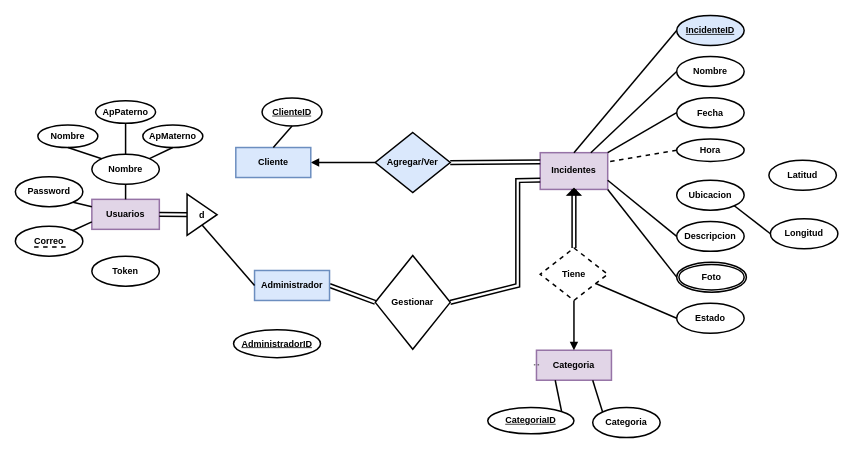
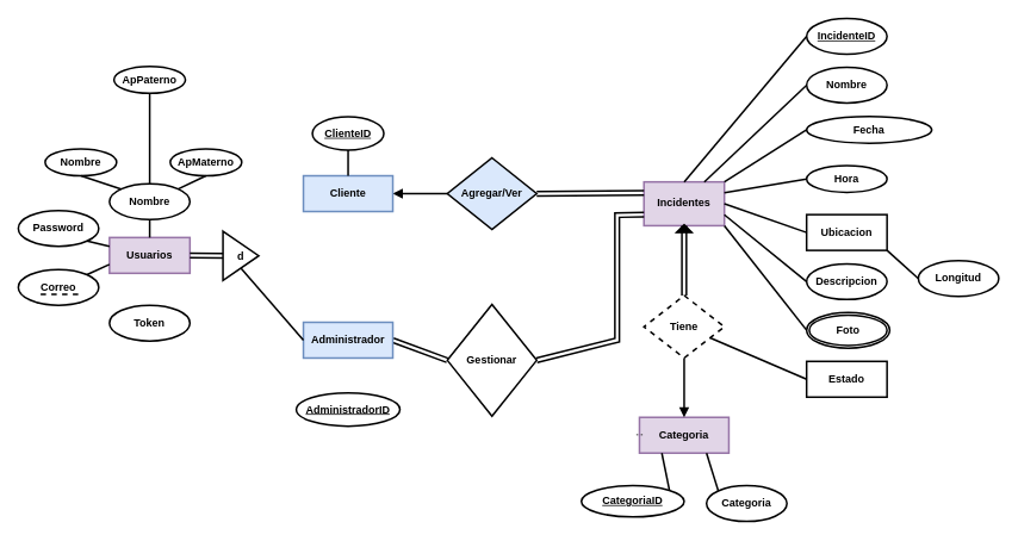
- <mxCell id="55" value="&lt;b style=&quot;font-size: 12.0px;&quot;&gt;&lt;u&gt;IncidenteID&lt;/u&gt;&lt;/b&gt;" style="ellipse;whiteSpace=wrap;html=1;strokeWidth=2;fillColor=#dae8fc;" vertex="1" parent="1"><mxGeometry x="902" y="20" width="90" height="40" as="geometry" /></mxCell>
+ <mxCell id="55" value="&lt;b style=&quot;font-size: 12.0px;&quot;&gt;&lt;u&gt;IncidenteID&lt;/u&gt;&lt;/b&gt;" style="ellipse;whiteSpace=wrap;html=1;strokeWidth=2;" vertex="1" parent="1"><mxGeometry x="902" y="20" width="90" height="40" as="geometry" /></mxCell>
- <mxCell id="48" value="&lt;b&gt;ApPaterno&lt;/b&gt;" style="ellipse;whiteSpace=wrap;html=1;strokeWidth=2;" vertex="1" parent="1"><mxGeometry x="127" y="133.63" width="80" height="30" as="geometry" /></mxCell>
+ <mxCell id="48" value="&lt;b&gt;ApPaterno&lt;/b&gt;" style="ellipse;whiteSpace=wrap;html=1;strokeWidth=2;" vertex="1" parent="1"><mxGeometry x="127" y="73.63" width="80" height="30" as="geometry" /></mxCell>
- <mxCell id="11" value="&lt;b&gt;Fecha&lt;/b&gt;" style="ellipse;whiteSpace=wrap;html=1;strokeWidth=2;" vertex="1" parent="1"><mxGeometry x="902" y="129.5" width="90" height="40" as="geometry" /></mxCell>
+ <mxCell id="11" value="&lt;b&gt;Fecha&lt;/b&gt;" style="ellipse;whiteSpace=wrap;html=1;strokeWidth=2;" vertex="1" parent="1"><mxGeometry x="902" y="129.5" width="140" height="30" as="geometry" /></mxCell>
- <mxCell id="16" value="" style="endArrow=none;html=1;rounded=0;exitX=0;exitY=0.5;exitDx=0;exitDy=0;strokeWidth=2;entryX=1;entryY=0.25;entryDx=0;entryDy=0;dashed=1;" edge="1" parent="1" source="12" target="4"><mxGeometry width="50" height="50" relative="1" as="geometry"><mxPoint x="910" y="94.87" as="sourcePoint" /><mxPoint x="780" y="214.87" as="targetPoint" /></mxGeometry></mxCell>
+ <mxCell id="16" value="" style="endArrow=none;html=1;rounded=0;exitX=0;exitY=0.5;exitDx=0;exitDy=0;strokeWidth=2;entryX=1;entryY=0.25;entryDx=0;entryDy=0;" edge="1" parent="1" source="12" target="4"><mxGeometry width="50" height="50" relative="1" as="geometry"><mxPoint x="910" y="94.87" as="sourcePoint" /><mxPoint x="780" y="214.87" as="targetPoint" /></mxGeometry></mxCell>
- <mxCell id="6" value="&lt;b&gt;Cliente&lt;/b&gt;" style="rounded=0;whiteSpace=wrap;html=1;strokeWidth=2;fillColor=#dae8fc;strokeColor=#6c8ebf;" vertex="1" parent="1"><mxGeometry x="314" y="196" width="100" height="40" as="geometry" /></mxCell>
+ <mxCell id="6" value="&lt;b&gt;Cliente&lt;/b&gt;" style="rounded=0;whiteSpace=wrap;html=1;strokeWidth=2;fillColor=#dae8fc;strokeColor=#6c8ebf;" vertex="1" parent="1"><mxGeometry x="339" y="196" width="100" height="40" as="geometry" /></mxCell>
- <mxCell id="52" value="&lt;b&gt;Latitud&lt;/b&gt;" style="ellipse;whiteSpace=wrap;html=1;strokeWidth=2;" vertex="1" parent="1"><mxGeometry x="1025" y="213" width="90" height="40" as="geometry" /></mxCell>
+ <mxCell id="17" value="" style="endArrow=none;html=1;rounded=0;exitX=0;exitY=0.5;exitDx=0;exitDy=0;strokeWidth=2;entryX=1;entryY=0.5;entryDx=0;entryDy=0;" edge="1" parent="1" source="13" target="4"><mxGeometry width="50" height="50" relative="1" as="geometry"><mxPoint x="910" y="154.87" as="sourcePoint" /><mxPoint x="798" y="219.87" as="targetPoint" /></mxGeometry></mxCell>
- <mxCell id="13" value="&lt;b&gt;Ubicacion&lt;/b&gt;" style="ellipse;whiteSpace=wrap;html=1;strokeWidth=2;" vertex="1" parent="1"><mxGeometry x="902" y="239.5" width="90" height="40" as="geometry" /></mxCell>
+ <mxCell id="13" value="&lt;b&gt;Ubicacion&lt;/b&gt;" style="whiteSpace=wrap;html=1;strokeWidth=2;rounded=0;" vertex="1" parent="1"><mxGeometry x="902" y="239.5" width="90" height="40" as="geometry" /></mxCell>
- <mxCell id="22" value="&lt;b&gt;Estado&lt;/b&gt;" style="ellipse;whiteSpace=wrap;html=1;strokeWidth=2;" vertex="1" parent="1"><mxGeometry x="902" y="403.75" width="90" height="40" as="geometry" /></mxCell>
+ <mxCell id="22" value="&lt;b&gt;Estado&lt;/b&gt;" style="whiteSpace=wrap;html=1;strokeWidth=2;rounded=0;" vertex="1" parent="1"><mxGeometry x="902" y="403.75" width="90" height="40" as="geometry" /></mxCell>
- <mxCell id="39" value="&lt;b&gt;&lt;u&gt;AdministradorID&lt;/u&gt;&lt;/b&gt;" style="ellipse;whiteSpace=wrap;html=1;strokeWidth=2;" vertex="1" parent="1"><mxGeometry x="311" y="439" width="116" height="37.25" as="geometry" /></mxCell>
+ <mxCell id="39" value="&lt;b&gt;&lt;u&gt;AdministradorID&lt;/u&gt;&lt;/b&gt;" style="ellipse;whiteSpace=wrap;html=1;strokeWidth=2;" vertex="1" parent="1"><mxGeometry x="331" y="439" width="116" height="37.25" as="geometry" /></mxCell>
